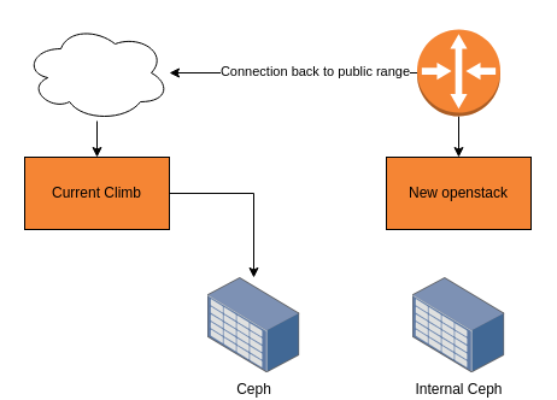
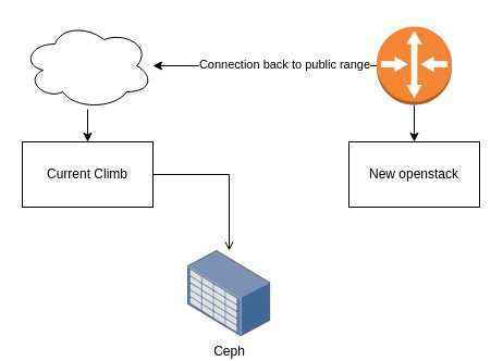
- <mxCell id="3" value="Current Climb" style="rounded=0;whiteSpace=wrap;html=1;fillColor=#f58534;" vertex="1" parent="1"><mxGeometry x="20" y="130" width="120" height="60" as="geometry" /></mxCell>
+ <mxCell id="3" value="Current Climb" style="rounded=0;whiteSpace=wrap;html=1;" vertex="1" parent="1"><mxGeometry x="20" y="130" width="120" height="60" as="geometry" /></mxCell>
- <mxCell id="4" value="New openstack" style="rounded=0;whiteSpace=wrap;html=1;fillColor=#f58534;" vertex="1" parent="1"><mxGeometry x="320" y="130" width="120" height="60" as="geometry" /></mxCell>
+ <mxCell id="4" value="New openstack" style="rounded=0;whiteSpace=wrap;html=1;" vertex="1" parent="1"><mxGeometry x="320" y="130" width="120" height="60" as="geometry" /></mxCell>
- <mxCell id="2" value="" style="edgeStyle=orthogonalEdgeStyle;rounded=0;orthogonalLoop=1;jettySize=auto;html=1;" edge="1" parent="1" source="3" target="5"><mxGeometry relative="1" as="geometry" /></mxCell>
+ <mxCell id="2" value="" style="edgeStyle=orthogonalEdgeStyle;rounded=0;orthogonalLoop=1;jettySize=auto;html=1;endArrow=open;" edge="1" parent="1" source="3" target="5"><mxGeometry relative="1" as="geometry" /></mxCell>
- <mxCell id="6" value="Internal Ceph" style="points=[];aspect=fixed;html=1;align=center;shadow=0;dashed=0;image;image=img/lib/allied_telesis/storage/Datacenter_Server_Storage_Unit_Large.svg;" vertex="1" parent="1"><mxGeometry x="341.6" y="230" width="76.8" height="79.2" as="geometry" /></mxCell>
